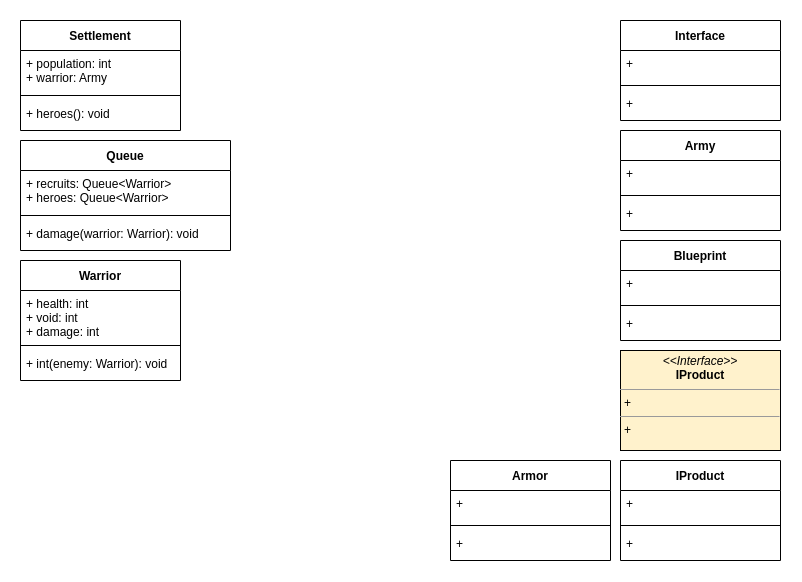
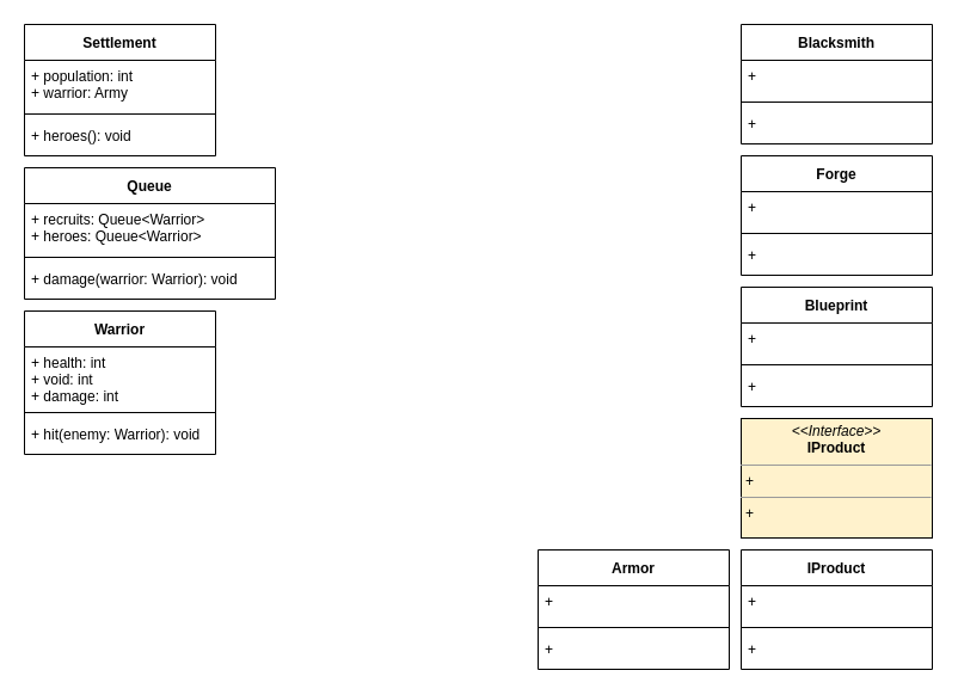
- <mxCell id="14" value="Interface" style="swimlane;fontStyle=1;align=center;verticalAlign=middle;childLayout=stackLayout;horizontal=1;startSize=30;horizontalStack=0;resizeParent=1;resizeParentMax=0;resizeLast=0;collapsible=1;marginBottom=0;" vertex="1" parent="1"><mxGeometry x="620" y="20" width="160" height="100" as="geometry"><mxRectangle x="40" y="80" width="100" height="30" as="alternateBounds" /></mxGeometry></mxCell>
+ <mxCell id="14" value="Blacksmith" style="swimlane;fontStyle=1;align=center;verticalAlign=middle;childLayout=stackLayout;horizontal=1;startSize=30;horizontalStack=0;resizeParent=1;resizeParentMax=0;resizeLast=0;collapsible=1;marginBottom=0;" vertex="1" parent="1"><mxGeometry x="620" y="20" width="160" height="100" as="geometry"><mxRectangle x="40" y="80" width="100" height="30" as="alternateBounds" /></mxGeometry></mxCell>
- <mxCell id="18" value="Army" style="swimlane;fontStyle=1;align=center;verticalAlign=middle;childLayout=stackLayout;horizontal=1;startSize=30;horizontalStack=0;resizeParent=1;resizeParentMax=0;resizeLast=0;collapsible=1;marginBottom=0;" vertex="1" parent="1"><mxGeometry x="620" y="130" width="160" height="100" as="geometry"><mxRectangle x="40" y="80" width="100" height="30" as="alternateBounds" /></mxGeometry></mxCell>
+ <mxCell id="18" value="Forge" style="swimlane;fontStyle=1;align=center;verticalAlign=middle;childLayout=stackLayout;horizontal=1;startSize=30;horizontalStack=0;resizeParent=1;resizeParentMax=0;resizeLast=0;collapsible=1;marginBottom=0;" vertex="1" parent="1"><mxGeometry x="620" y="130" width="160" height="100" as="geometry"><mxRectangle x="40" y="80" width="100" height="30" as="alternateBounds" /></mxGeometry></mxCell>
- <mxCell id="13" value="+ int(enemy: Warrior): void" style="text;strokeColor=none;fillColor=none;align=left;verticalAlign=top;spacingLeft=4;spacingRight=4;overflow=hidden;rotatable=0;points=[[0,0.5],[1,0.5]];portConstraint=eastwest;" vertex="1" parent="10"><mxGeometry y="90" width="160" height="30" as="geometry" /></mxCell>
+ <mxCell id="13" value="+ hit(enemy: Warrior): void" style="text;strokeColor=none;fillColor=none;align=left;verticalAlign=top;spacingLeft=4;spacingRight=4;overflow=hidden;rotatable=0;points=[[0,0.5],[1,0.5]];portConstraint=eastwest;" vertex="1" parent="10"><mxGeometry y="90" width="160" height="30" as="geometry" /></mxCell>
